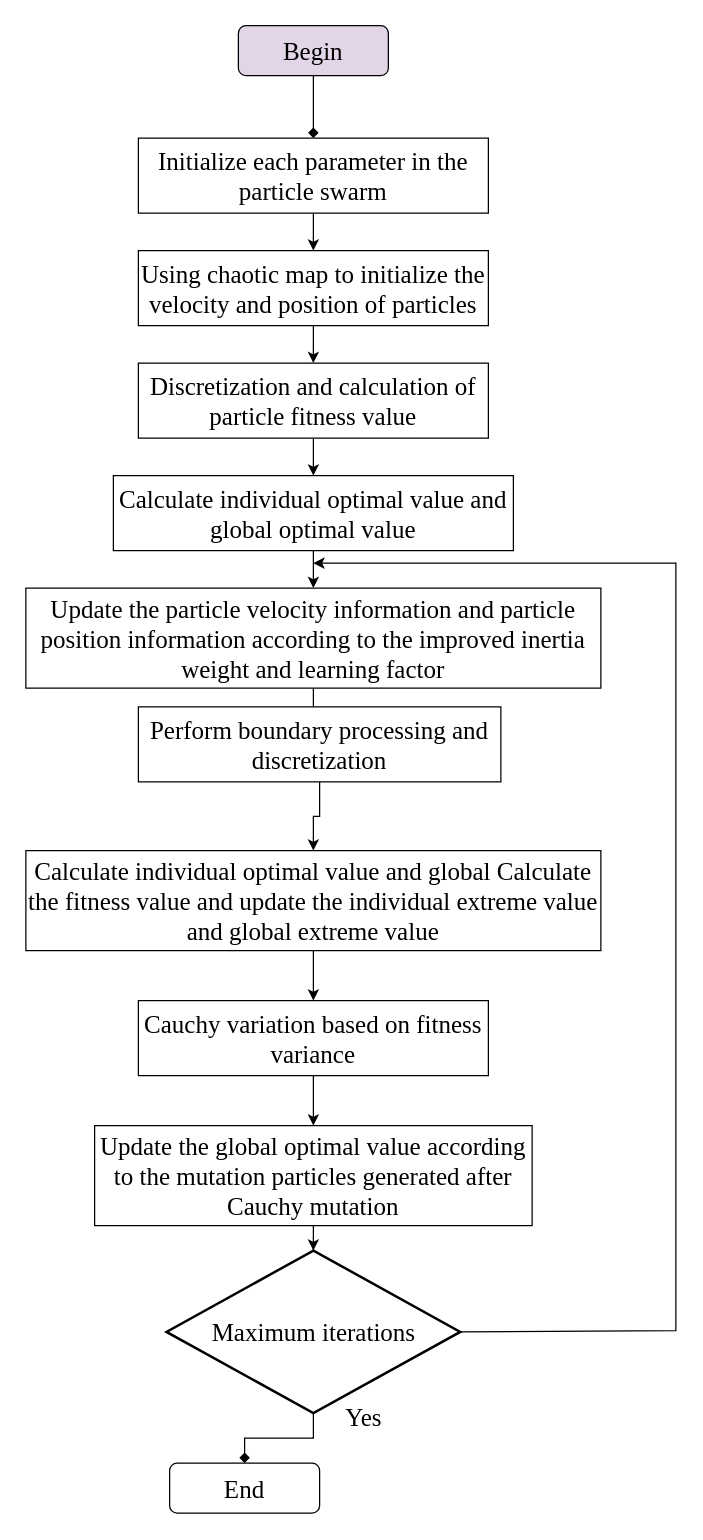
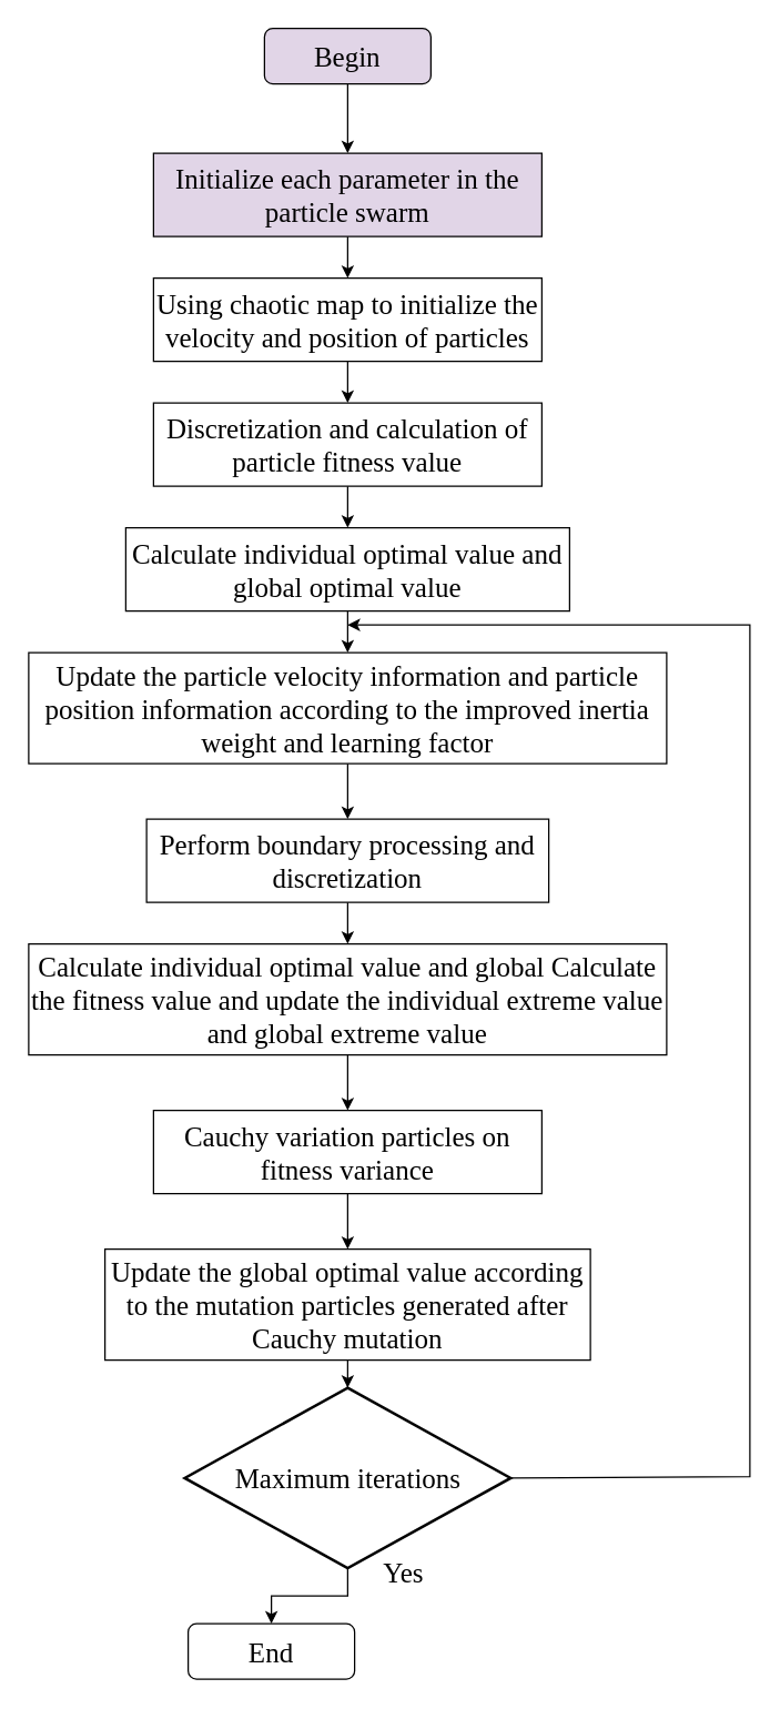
- <mxCell id="2" value="" style="edgeStyle=orthogonalEdgeStyle;rounded=0;orthogonalLoop=1;jettySize=auto;html=1;endArrow=diamond;" edge="1" source="3" target="5" parent="1"><mxGeometry relative="1" as="geometry" /></mxCell>
+ <mxCell id="2" value="" style="edgeStyle=orthogonalEdgeStyle;rounded=0;orthogonalLoop=1;jettySize=auto;html=1;" edge="1" source="3" target="5" parent="1"><mxGeometry relative="1" as="geometry" /></mxCell>
- <mxCell id="5" value="Initialize each parameter in&amp;nbsp;the particle swarm" style="rounded=0;whiteSpace=wrap;html=1;fontFamily=Times New Roman;fontSize=20;" vertex="1" parent="1"><mxGeometry x="110" y="110" width="280" height="60" as="geometry" /></mxCell>
+ <mxCell id="5" value="Initialize each parameter in&amp;nbsp;the particle swarm" style="rounded=0;whiteSpace=wrap;html=1;fontFamily=Times New Roman;fontSize=20;fillColor=#e1d5e7;" vertex="1" parent="1"><mxGeometry x="110" y="110" width="280" height="60" as="geometry" /></mxCell>
- <mxCell id="15" value="Perform boundary processing&amp;nbsp;and discretization" style="rounded=0;whiteSpace=wrap;html=1;fontFamily=Times New Roman;fontSize=20;" vertex="1" parent="1"><mxGeometry x="110" y="565" width="290" height="60" as="geometry" /></mxCell>
+ <mxCell id="15" value="Perform boundary processing&amp;nbsp;and discretization" style="rounded=0;whiteSpace=wrap;html=1;fontFamily=Times New Roman;fontSize=20;" vertex="1" parent="1"><mxGeometry x="105" y="590" width="290" height="60" as="geometry" /></mxCell>
- <mxCell id="19" value="Cauchy variation based&amp;nbsp;on fitness variance" style="rounded=0;whiteSpace=wrap;html=1;fontFamily=Times New Roman;fontSize=20;" vertex="1" parent="1"><mxGeometry x="110" y="800" width="280" height="60" as="geometry" /></mxCell>
+ <mxCell id="19" value="Cauchy variation particles&amp;nbsp;on fitness variance" style="rounded=0;whiteSpace=wrap;html=1;fontFamily=Times New Roman;fontSize=20;" vertex="1" parent="1"><mxGeometry x="110" y="800" width="280" height="60" as="geometry" /></mxCell>
- <mxCell id="22" value="" style="edgeStyle=orthogonalEdgeStyle;rounded=0;orthogonalLoop=1;jettySize=auto;html=1;fontFamily=Times New Roman;fontSize=20;endArrow=diamond;" edge="1" source="23" target="24" parent="1"><mxGeometry relative="1" as="geometry" /></mxCell>
+ <mxCell id="22" value="" style="edgeStyle=orthogonalEdgeStyle;rounded=0;orthogonalLoop=1;jettySize=auto;html=1;fontFamily=Times New Roman;fontSize=20;" edge="1" source="23" target="24" parent="1"><mxGeometry relative="1" as="geometry" /></mxCell>
